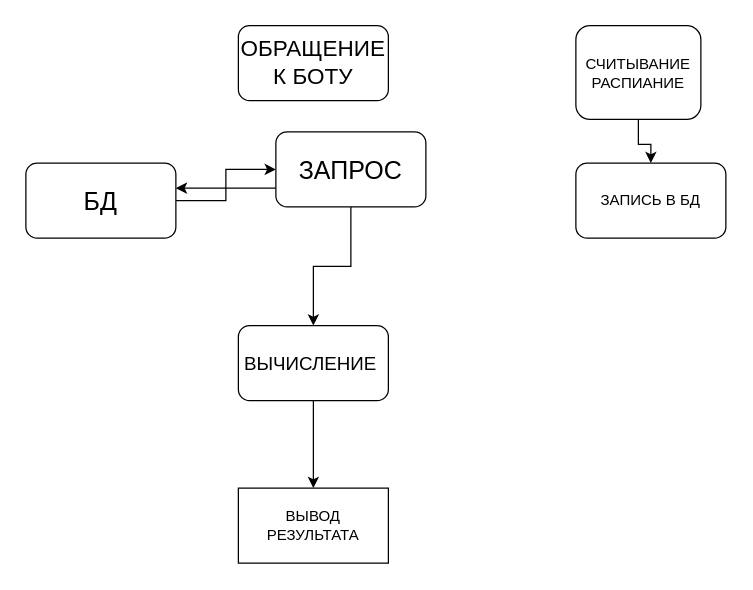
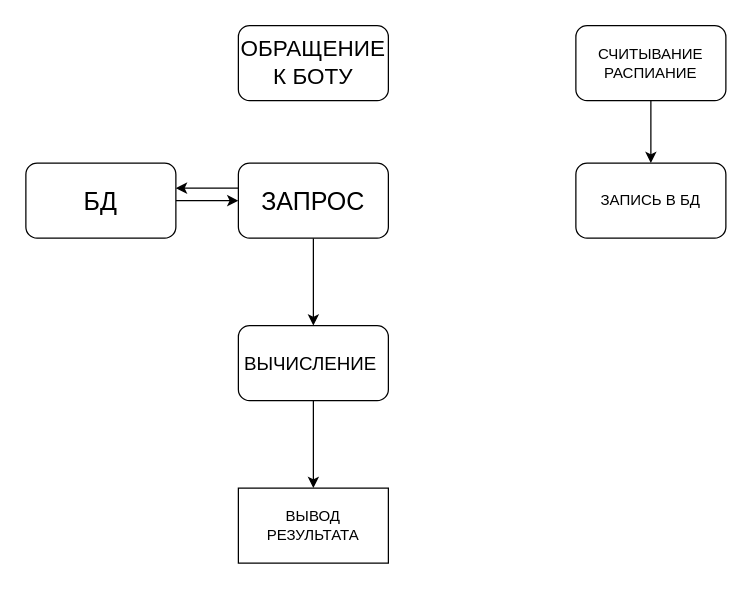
- <mxCell id="5" value="СЧИТЫВАНИЕ РАСПИАНИЕ" style="rounded=1;whiteSpace=wrap;html=1;" vertex="1" parent="1"><mxGeometry x="460" y="20" width="100" height="75" as="geometry" /></mxCell>
+ <mxCell id="5" value="СЧИТЫВАНИЕ РАСПИАНИЕ" style="rounded=1;whiteSpace=wrap;html=1;" vertex="1" parent="1"><mxGeometry x="460" y="20" width="120" height="60" as="geometry" /></mxCell>
- <mxCell id="9" value="&lt;font style=&quot;font-size: 20px;&quot;&gt;ЗАПРОС&lt;/font&gt;" style="rounded=1;whiteSpace=wrap;html=1;" vertex="1" parent="1"><mxGeometry x="220" y="105" width="120" height="60" as="geometry" /></mxCell>
+ <mxCell id="9" value="&lt;font style=&quot;font-size: 20px;&quot;&gt;ЗАПРОС&lt;/font&gt;" style="rounded=1;whiteSpace=wrap;html=1;" vertex="1" parent="1"><mxGeometry x="190" y="130" width="120" height="60" as="geometry" /></mxCell>
